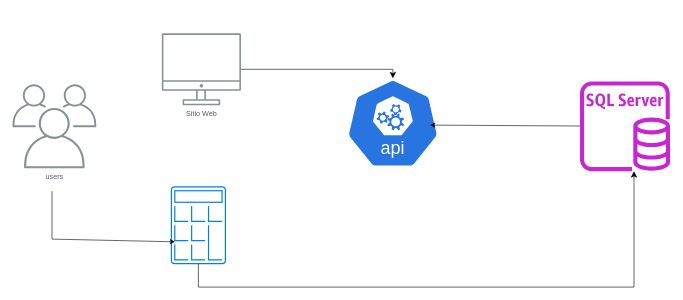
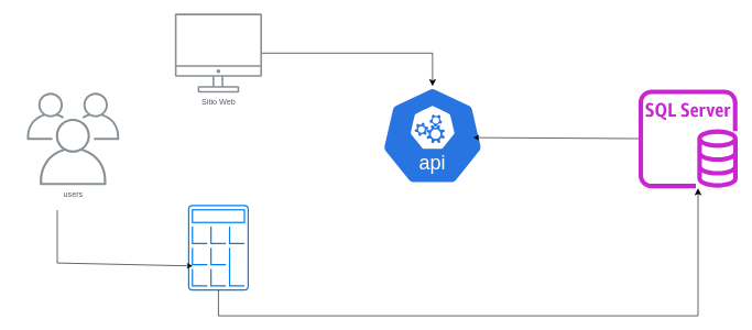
- <mxCell id="7" value="Sitio Web" style="sketch=0;outlineConnect=0;gradientColor=none;fontColor=#545B64;strokeColor=none;fillColor=#879196;dashed=0;verticalLabelPosition=bottom;verticalAlign=top;align=center;html=1;fontSize=12;fontStyle=0;aspect=fixed;shape=mxgraph.aws4.illustration_desktop;pointerEvents=1" vertex="1" parent="1"><mxGeometry x="269.07" y="55" width="131.87" height="120" as="geometry" /></mxCell>
+ <mxCell id="7" value="Sitio Web" style="sketch=0;outlineConnect=0;gradientColor=none;fontColor=#545B64;strokeColor=none;fillColor=#879196;dashed=0;verticalLabelPosition=bottom;verticalAlign=top;align=center;html=1;fontSize=12;fontStyle=0;aspect=fixed;shape=mxgraph.aws4.illustration_desktop;pointerEvents=1" vertex="1" parent="1"><mxGeometry x="264.07" y="20" width="131.87" height="120" as="geometry" /></mxCell>
- <mxCell id="2" value="users" style="sketch=0;outlineConnect=0;gradientColor=none;fontColor=#545B64;strokeColor=none;fillColor=#879196;dashed=0;verticalLabelPosition=bottom;verticalAlign=top;align=center;html=1;fontSize=12;fontStyle=0;aspect=fixed;shape=mxgraph.aws4.illustration_users;pointerEvents=1" vertex="1" parent="1"><mxGeometry x="20" y="140" width="140" height="140" as="geometry" /></mxCell>
+ <mxCell id="2" value="users" style="sketch=0;outlineConnect=0;gradientColor=none;fontColor=#545B64;strokeColor=none;fillColor=#879196;dashed=0;verticalLabelPosition=bottom;verticalAlign=top;align=center;html=1;fontSize=12;fontStyle=0;aspect=fixed;shape=mxgraph.aws4.illustration_users;pointerEvents=1" vertex="1" parent="1"><mxGeometry x="40" y="140" width="140" height="140" as="geometry" /></mxCell>
